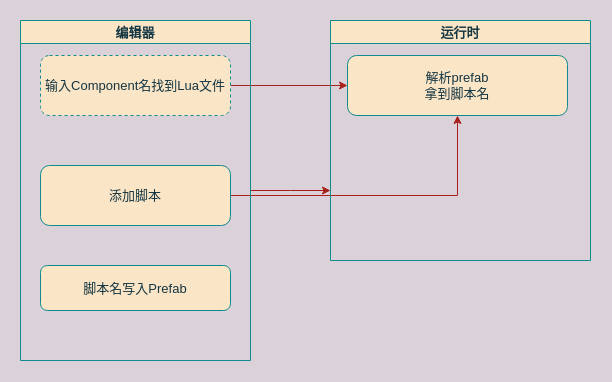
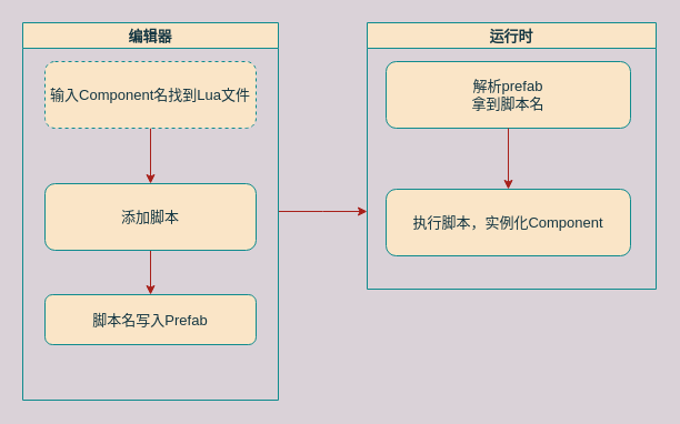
- <mxCell id="2" value="" style="edgeStyle=orthogonalEdgeStyle;rounded=0;orthogonalLoop=1;jettySize=auto;html=1;fontSize=13;strokeColor=#A8201A;fontColor=#143642;labelBackgroundColor=#DAD2D8;" edge="1" parent="1" source="3" target="11"><mxGeometry relative="1" as="geometry" /></mxCell>
+ <mxCell id="2" value="" style="edgeStyle=orthogonalEdgeStyle;rounded=0;orthogonalLoop=1;jettySize=auto;html=1;fontSize=13;strokeColor=#A8201A;fontColor=#143642;labelBackgroundColor=#DAD2D8;" edge="1" parent="1" source="3" target="5"><mxGeometry relative="1" as="geometry" /></mxCell>
+ <mxCell id="12" style="edgeStyle=orthogonalEdgeStyle;curved=0;rounded=1;sketch=0;orthogonalLoop=1;jettySize=auto;html=1;entryX=0.5;entryY=0;entryDx=0;entryDy=0;fontColor=#143642;strokeColor=#A8201A;fillColor=#FAE5C7;" edge="1" parent="9" source="11" target="10"><mxGeometry relative="1" as="geometry" /></mxCell>
- <mxCell id="4" value="" style="edgeStyle=orthogonalEdgeStyle;rounded=0;orthogonalLoop=1;jettySize=auto;html=1;fontSize=13;strokeColor=#A8201A;fontColor=#143642;labelBackgroundColor=#DAD2D8;" edge="1" parent="1" source="5" target="11"><mxGeometry relative="1" as="geometry" /></mxCell>
+ <mxCell id="4" value="" style="edgeStyle=orthogonalEdgeStyle;rounded=0;orthogonalLoop=1;jettySize=auto;html=1;fontSize=13;strokeColor=#A8201A;fontColor=#143642;labelBackgroundColor=#DAD2D8;" edge="1" parent="1" source="5" target="6"><mxGeometry relative="1" as="geometry" /></mxCell>
+ <mxCell id="10" value="执行脚本，实例化Component" style="whiteSpace=wrap;html=1;rounded=1;fontSize=13;fillColor=#FAE5C7;strokeColor=#0F8B8D;fontColor=#143642;" vertex="1" parent="9"><mxGeometry x="17" y="150" width="220" height="60" as="geometry" /></mxCell>
